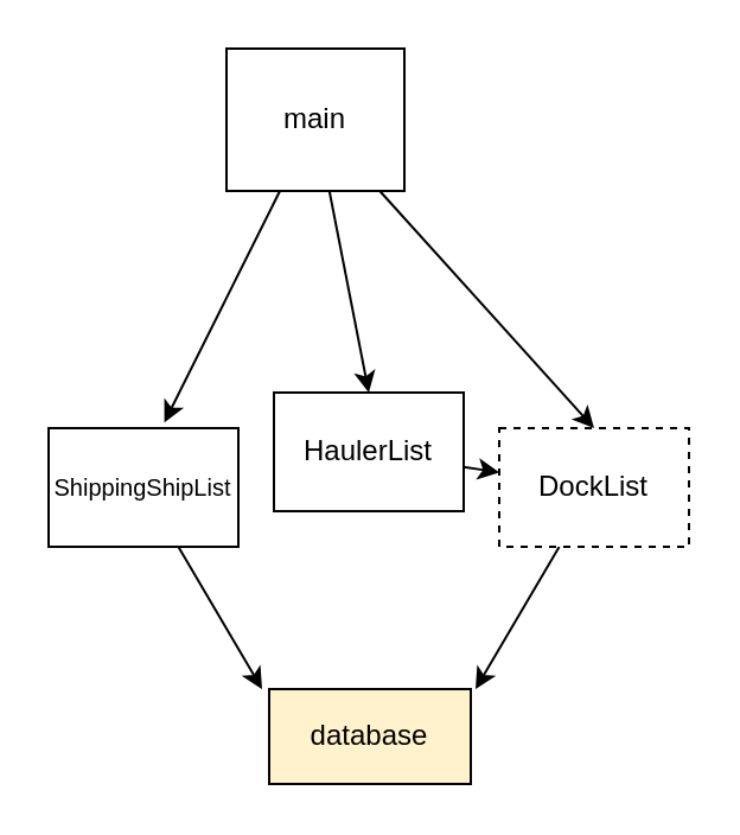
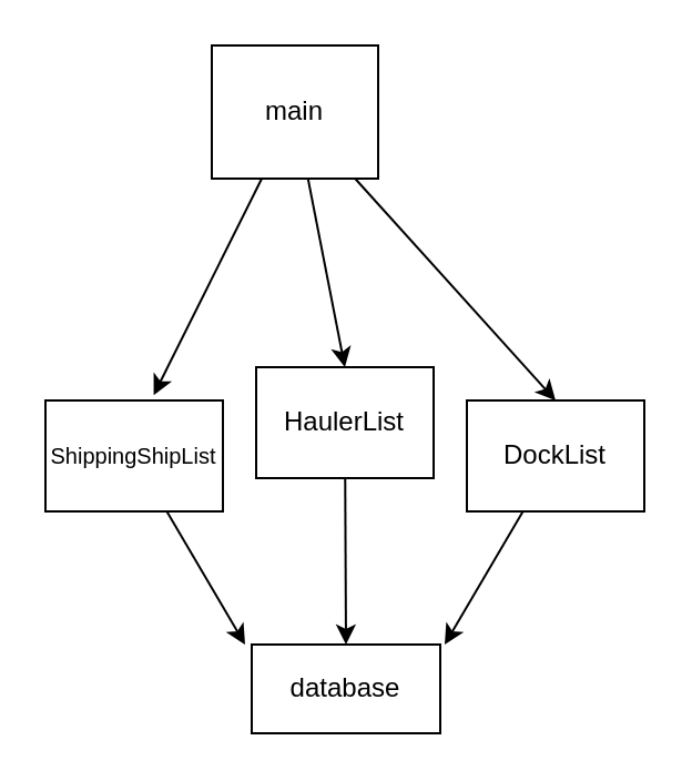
- <mxCell id="8" style="edgeStyle=none;html=1;" edge="1" parent="1" source="9" target="11"><mxGeometry relative="1" as="geometry" /></mxCell>
+ <mxCell id="8" style="edgeStyle=none;html=1;entryX=0.5;entryY=0;entryDx=0;entryDy=0;" edge="1" parent="1" source="9" target="12"><mxGeometry relative="1" as="geometry" /></mxCell>
- <mxCell id="11" value="DockList" style="whiteSpace=wrap;html=1;dashed=1;" vertex="1" parent="1"><mxGeometry x="210" y="180" width="80" height="50" as="geometry" /></mxCell>
+ <mxCell id="11" value="DockList" style="whiteSpace=wrap;html=1;" vertex="1" parent="1"><mxGeometry x="210" y="180" width="80" height="50" as="geometry" /></mxCell>
- <mxCell id="12" value="database" style="whiteSpace=wrap;html=1;fillColor=#fff2cc;" vertex="1" parent="1"><mxGeometry x="113" y="290" width="85" height="40" as="geometry" /></mxCell>
+ <mxCell id="12" value="database" style="whiteSpace=wrap;html=1;" vertex="1" parent="1"><mxGeometry x="113" y="290" width="85" height="40" as="geometry" /></mxCell>
